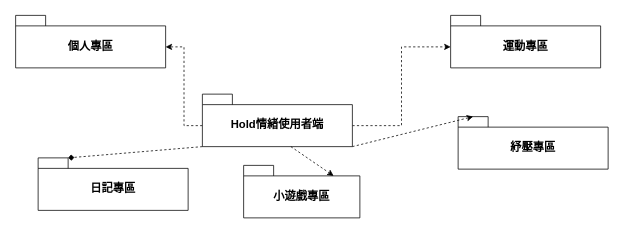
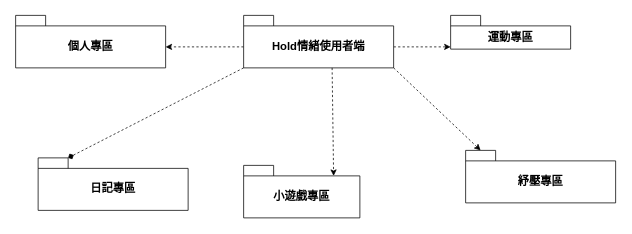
- <mxCell id="9" value="運動專區" style="shape=folder;fontStyle=1;spacingTop=10;tabWidth=40;tabHeight=14;tabPosition=left;html=1;whiteSpace=wrap;fontSize=15;" vertex="1" parent="1"><mxGeometry x="600" y="20" width="200" height="70" as="geometry" /></mxCell>
+ <mxCell id="9" value="運動專區" style="shape=folder;fontStyle=1;spacingTop=10;tabWidth=40;tabHeight=14;tabPosition=left;html=1;whiteSpace=wrap;fontSize=15;" vertex="1" parent="1"><mxGeometry x="600" y="20" width="160" height="45" as="geometry" /></mxCell>
- <mxCell id="4" value="Hold情緒使用者端" style="shape=folder;fontStyle=1;spacingTop=10;tabWidth=40;tabHeight=14;tabPosition=left;html=1;whiteSpace=wrap;fontSize=15;" vertex="1" parent="1"><mxGeometry x="269" y="125" width="200" height="70" as="geometry" /></mxCell>
+ <mxCell id="4" value="Hold情緒使用者端" style="shape=folder;fontStyle=1;spacingTop=10;tabWidth=40;tabHeight=14;tabPosition=left;html=1;whiteSpace=wrap;fontSize=15;" vertex="1" parent="1"><mxGeometry x="324" y="20" width="200" height="70" as="geometry" /></mxCell>
- <mxCell id="8" value="紓壓專區" style="shape=folder;fontStyle=1;spacingTop=10;tabWidth=40;tabHeight=14;tabPosition=left;html=1;whiteSpace=wrap;fontSize=15;" vertex="1" parent="1"><mxGeometry x="610" y="155" width="200" height="70" as="geometry" /></mxCell>
+ <mxCell id="8" value="紓壓專區" style="shape=folder;fontStyle=1;spacingTop=10;tabWidth=40;tabHeight=14;tabPosition=left;html=1;whiteSpace=wrap;fontSize=15;" vertex="1" parent="1"><mxGeometry x="620" y="200" width="200" height="70" as="geometry" /></mxCell>
